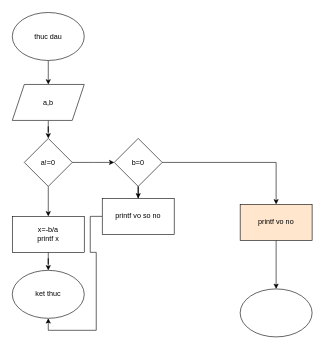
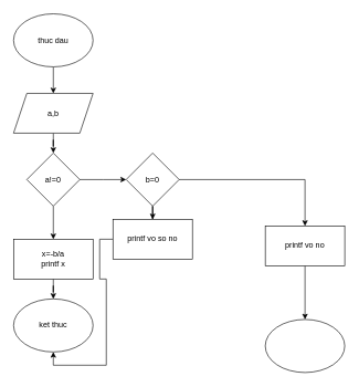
- <mxCell id="18" value="printf vo no" style="rounded=0;whiteSpace=wrap;html=1;fillColor=#ffe6cc;" vertex="1" parent="1"><mxGeometry x="400" y="340" width="120" height="60" as="geometry" /></mxCell>
+ <mxCell id="18" value="printf vo no" style="rounded=0;whiteSpace=wrap;html=1;" vertex="1" parent="1"><mxGeometry x="400" y="340" width="120" height="60" as="geometry" /></mxCell>
